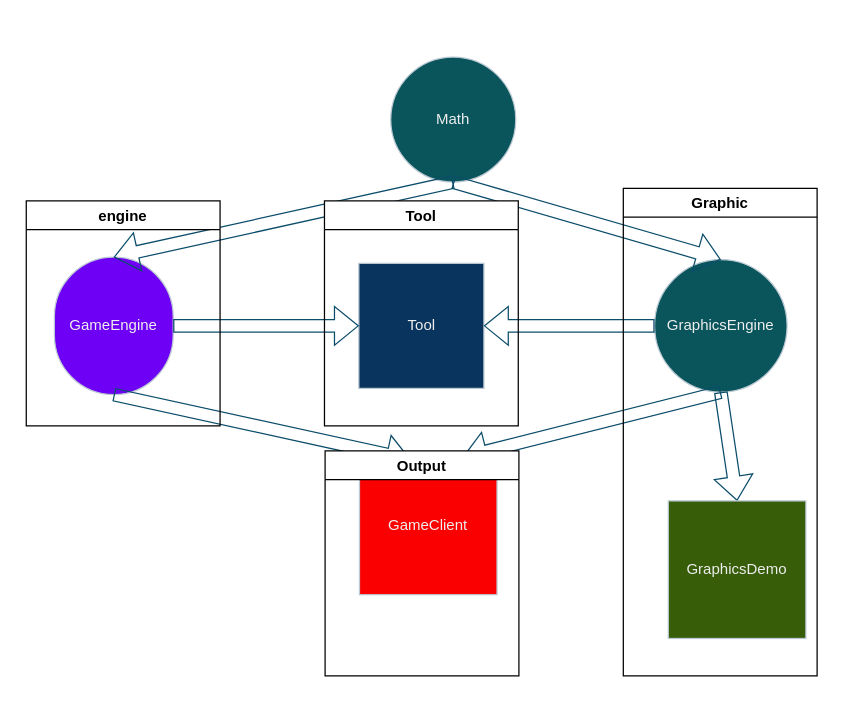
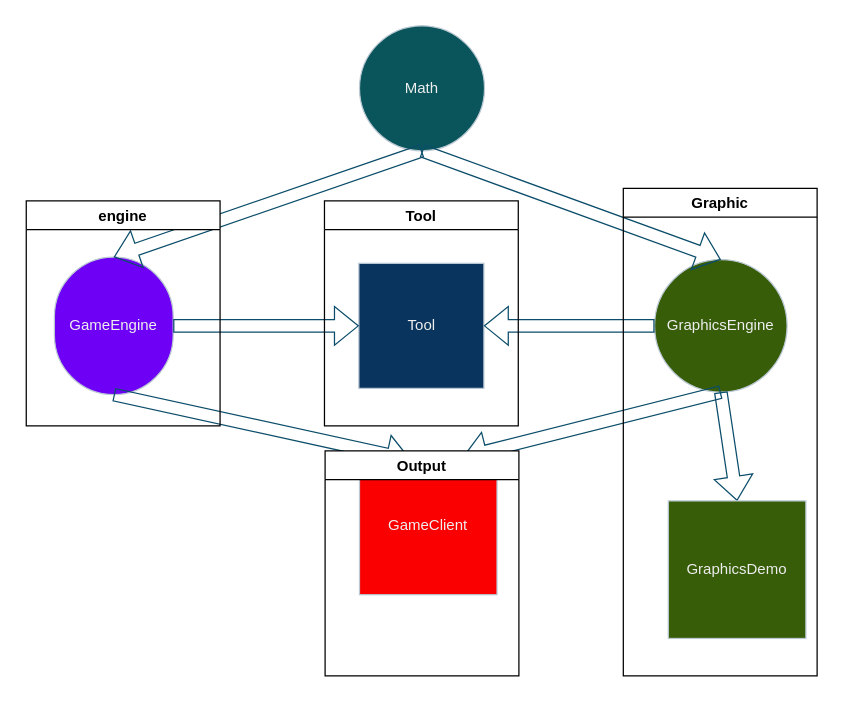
- <mxCell id="5" value="Math" style="whiteSpace=wrap;html=1;aspect=fixed;labelBackgroundColor=none;fillColor=#09555B;strokeColor=#BAC8D3;fontColor=#EEEEEE;rounded=1;arcSize=50;" parent="1" vertex="1"><mxGeometry x="312" y="45" width="100" height="100" as="geometry" /></mxCell>
+ <mxCell id="5" value="Math" style="whiteSpace=wrap;html=1;aspect=fixed;labelBackgroundColor=none;fillColor=#09555B;strokeColor=#BAC8D3;fontColor=#EEEEEE;rounded=1;arcSize=50;" parent="1" vertex="1"><mxGeometry x="287" y="20" width="100" height="100" as="geometry" /></mxCell>
- <mxCell id="4" value="GraphicsEngine&lt;br&gt;" style="whiteSpace=wrap;html=1;aspect=fixed;labelBackgroundColor=none;fillColor=#09555b;strokeColor=#BAC8D3;fontColor=#EEEEEE;rounded=1;arcSize=50;" parent="1" vertex="1"><mxGeometry x="523" y="207" width="106" height="106" as="geometry" /></mxCell>
+ <mxCell id="4" value="GraphicsEngine&lt;br&gt;" style="whiteSpace=wrap;html=1;aspect=fixed;labelBackgroundColor=none;fillColor=#375d09;strokeColor=#BAC8D3;fontColor=#EEEEEE;rounded=1;arcSize=50;" parent="1" vertex="1"><mxGeometry x="523" y="207" width="106" height="106" as="geometry" /></mxCell>
